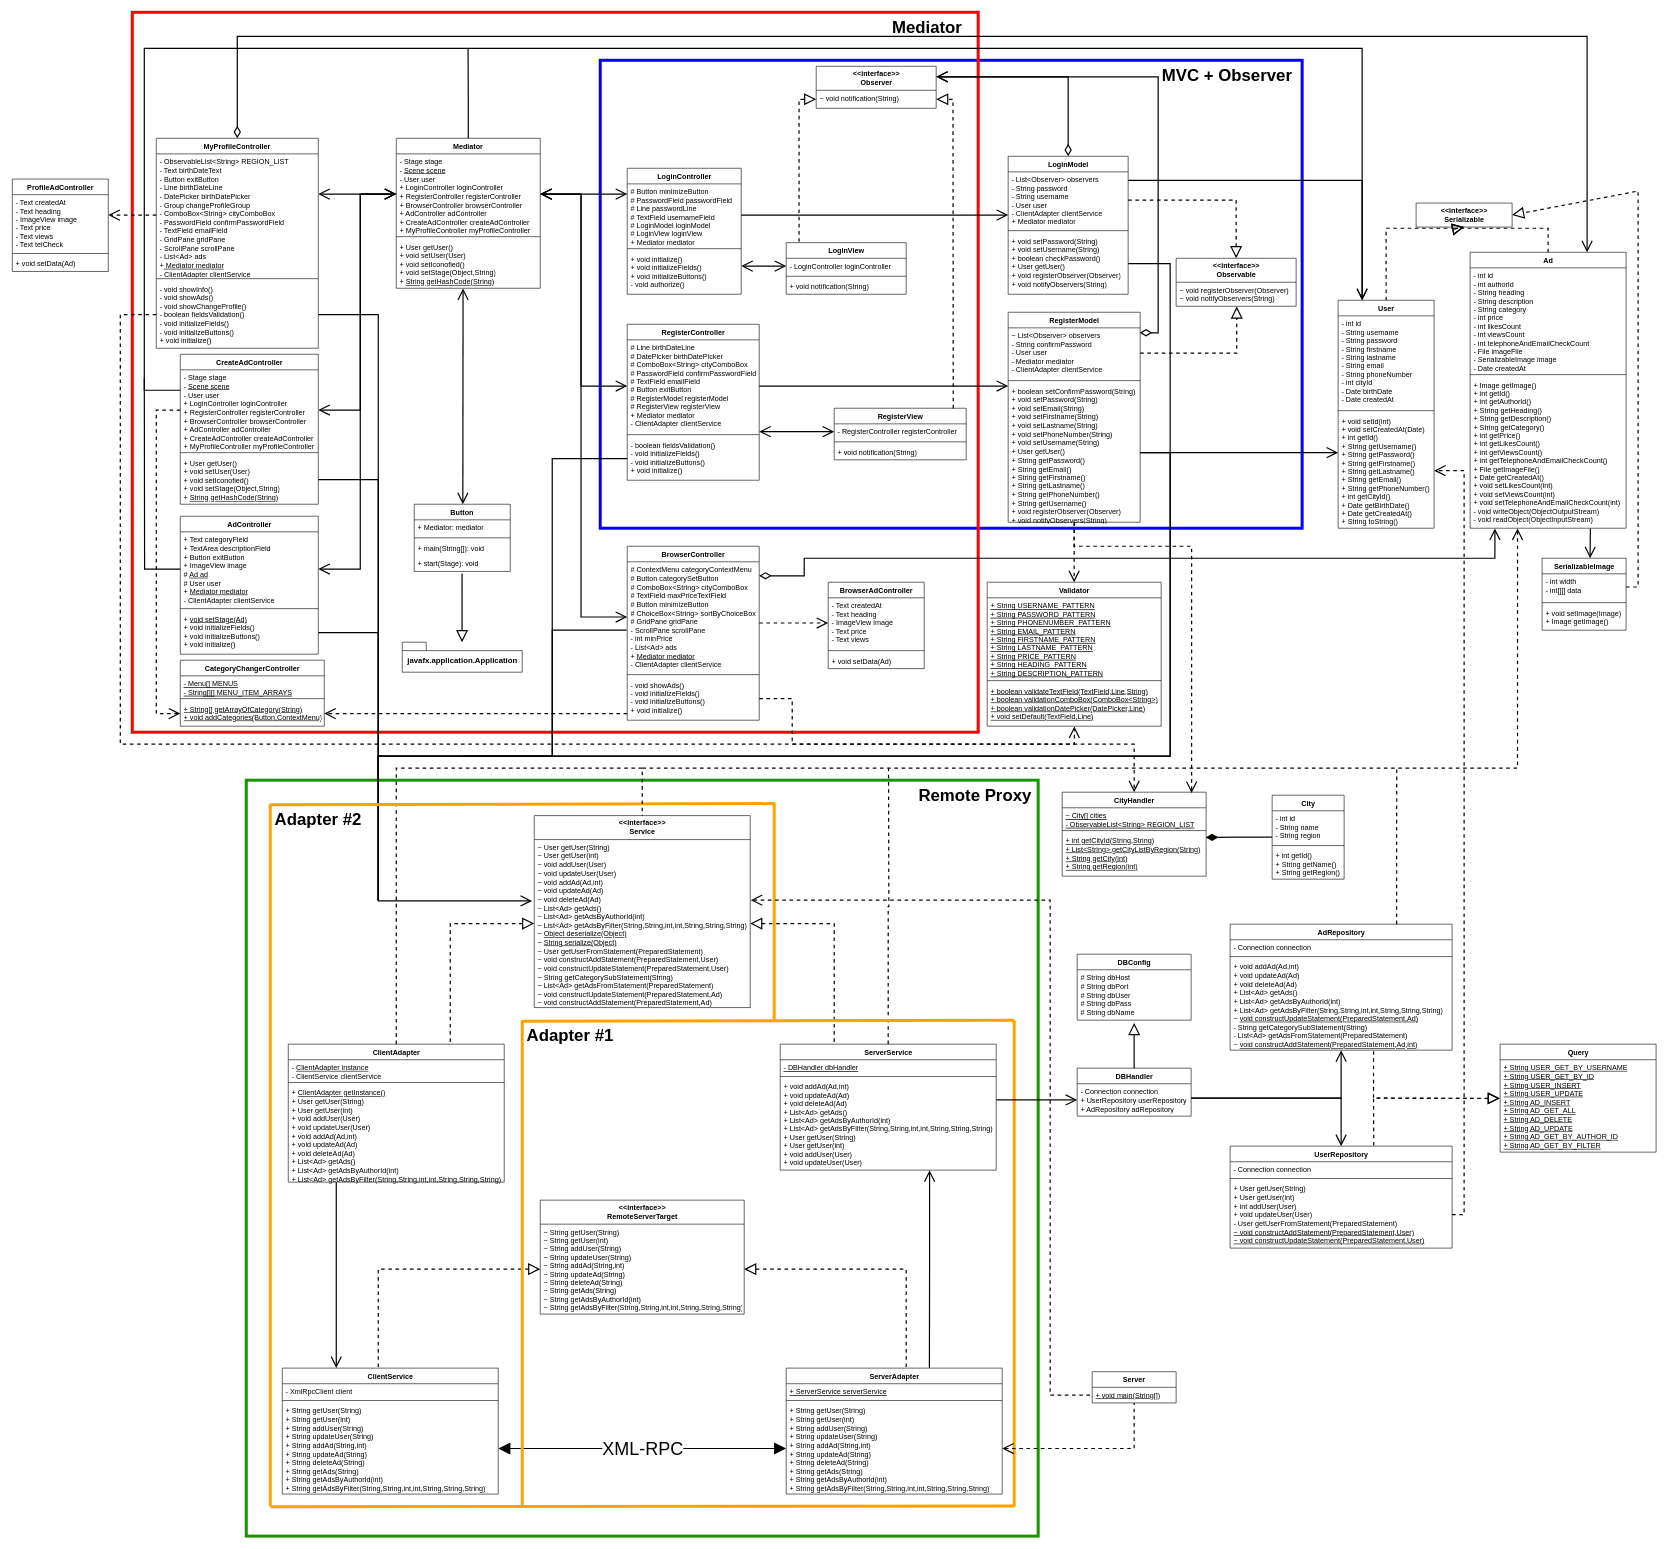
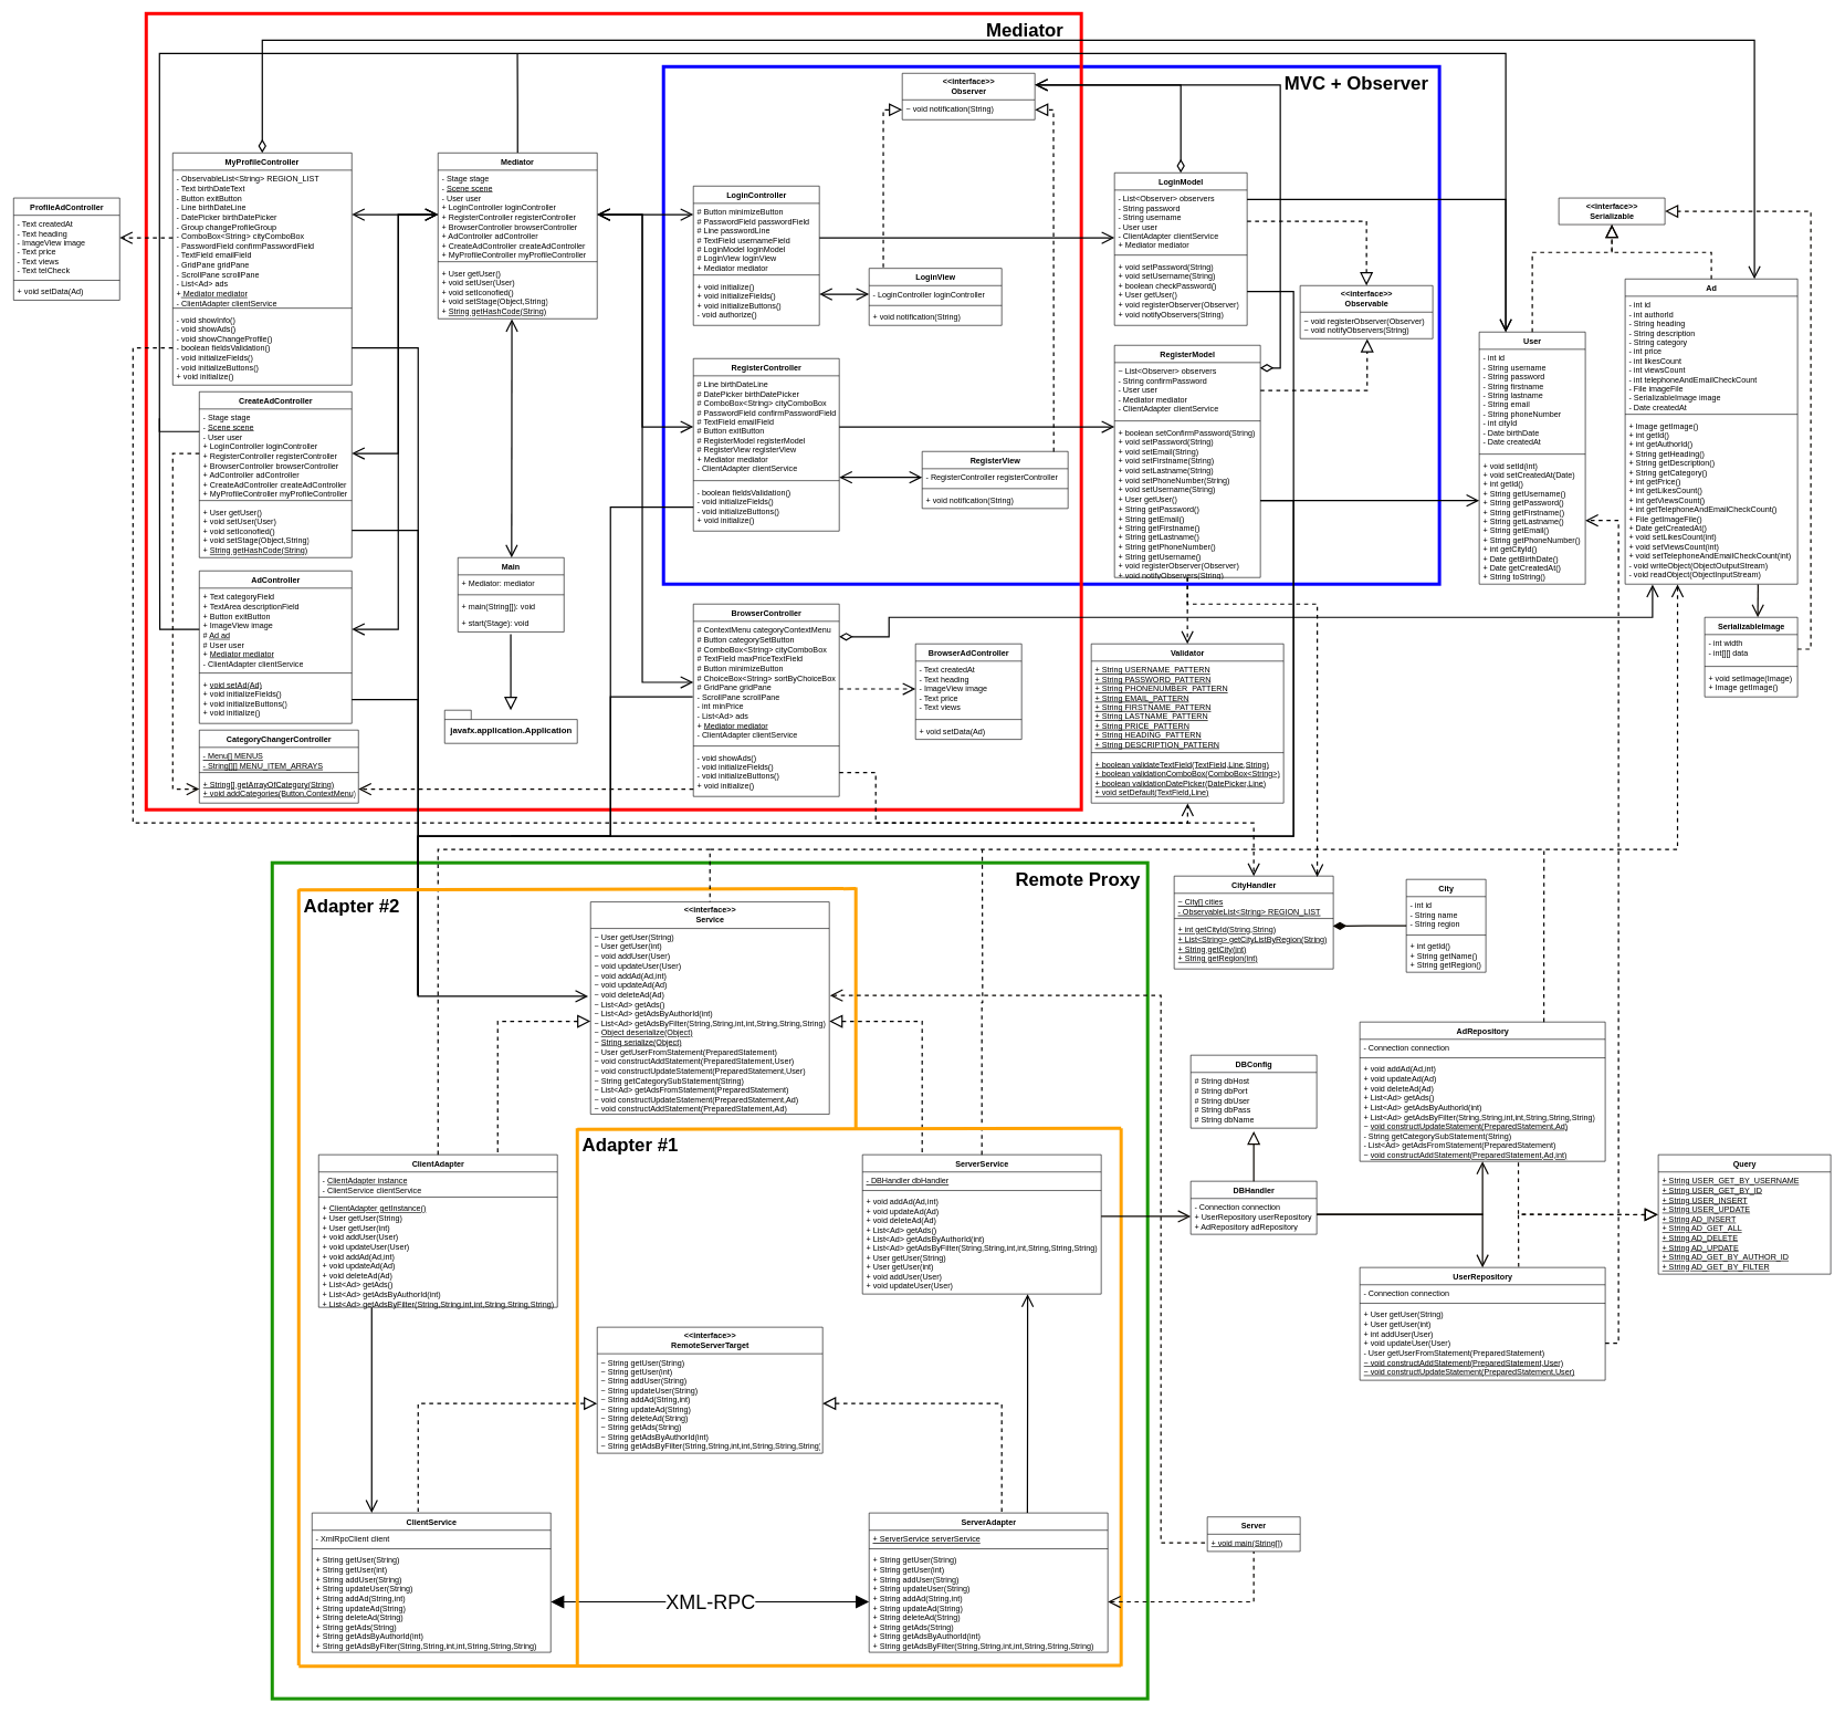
- <mxCell id="199" value="&amp;lt;&amp;lt;interface&amp;gt;&amp;gt;&lt;br style=&quot;font-size: 12px&quot;&gt;Serializable" style="swimlane;fontStyle=1;childLayout=stackLayout;horizontal=1;startSize=80;fillColor=none;horizontalStack=0;resizeParent=1;resizeParentMax=0;resizeLast=0;collapsible=1;marginBottom=0;rounded=0;shadow=0;glass=0;labelBackgroundColor=none;sketch=0;strokeColor=#050000;strokeWidth=1;fontSize=12;html=1;" parent="1" vertex="1"><mxGeometry x="2360" y="338" width="160" height="40" as="geometry" /></mxCell>
+ <mxCell id="199" value="&amp;lt;&amp;lt;interface&amp;gt;&amp;gt;&lt;br style=&quot;font-size: 12px&quot;&gt;Serializable" style="swimlane;fontStyle=1;childLayout=stackLayout;horizontal=1;startSize=80;fillColor=none;horizontalStack=0;resizeParent=1;resizeParentMax=0;resizeLast=0;collapsible=1;marginBottom=0;rounded=0;shadow=0;glass=0;labelBackgroundColor=none;sketch=0;strokeColor=#050000;strokeWidth=1;fontSize=12;html=1;" parent="1" vertex="1"><mxGeometry x="2350" y="298" width="160" height="40" as="geometry" /></mxCell>
- <mxCell id="6" value="Button" style="swimlane;fontStyle=1;align=center;verticalAlign=top;childLayout=stackLayout;horizontal=1;startSize=26;horizontalStack=0;resizeParent=1;resizeParentMax=0;resizeLast=0;collapsible=1;marginBottom=0;strokeWidth=1;" parent="1" vertex="1"><mxGeometry x="690" y="840" width="160" height="112" as="geometry" /></mxCell>
+ <mxCell id="6" value="Main" style="swimlane;fontStyle=1;align=center;verticalAlign=top;childLayout=stackLayout;horizontal=1;startSize=26;horizontalStack=0;resizeParent=1;resizeParentMax=0;resizeLast=0;collapsible=1;marginBottom=0;strokeWidth=1;" parent="1" vertex="1"><mxGeometry x="690" y="840" width="160" height="112" as="geometry" /></mxCell>
- <mxCell id="47" value="+ &lt;u&gt;void setStage(Ad)&lt;/u&gt;&lt;br style=&quot;padding: 0px ; margin: 0px&quot;&gt;+ void initializeFields()&lt;br style=&quot;padding: 0px ; margin: 0px&quot;&gt;+ void initializeButtons()&lt;br style=&quot;padding: 0px ; margin: 0px&quot;&gt;+ void initialize()" style="text;strokeColor=none;fillColor=none;align=left;verticalAlign=top;spacingLeft=4;spacingRight=4;overflow=hidden;rotatable=0;points=[[0,0.5],[1,0.5]];portConstraint=eastwest;html=1;" parent="44" vertex="1"><mxGeometry y="158" width="230" height="72" as="geometry" /></mxCell>
+ <mxCell id="47" value="+ &lt;u&gt;void setAd(Ad)&lt;/u&gt;&lt;br style=&quot;padding: 0px ; margin: 0px&quot;&gt;+ void initializeFields()&lt;br style=&quot;padding: 0px ; margin: 0px&quot;&gt;+ void initializeButtons()&lt;br style=&quot;padding: 0px ; margin: 0px&quot;&gt;+ void initialize()" style="text;strokeColor=none;fillColor=none;align=left;verticalAlign=top;spacingLeft=4;spacingRight=4;overflow=hidden;rotatable=0;points=[[0,0.5],[1,0.5]];portConstraint=eastwest;html=1;" parent="44" vertex="1"><mxGeometry y="158" width="230" height="72" as="geometry" /></mxCell>
